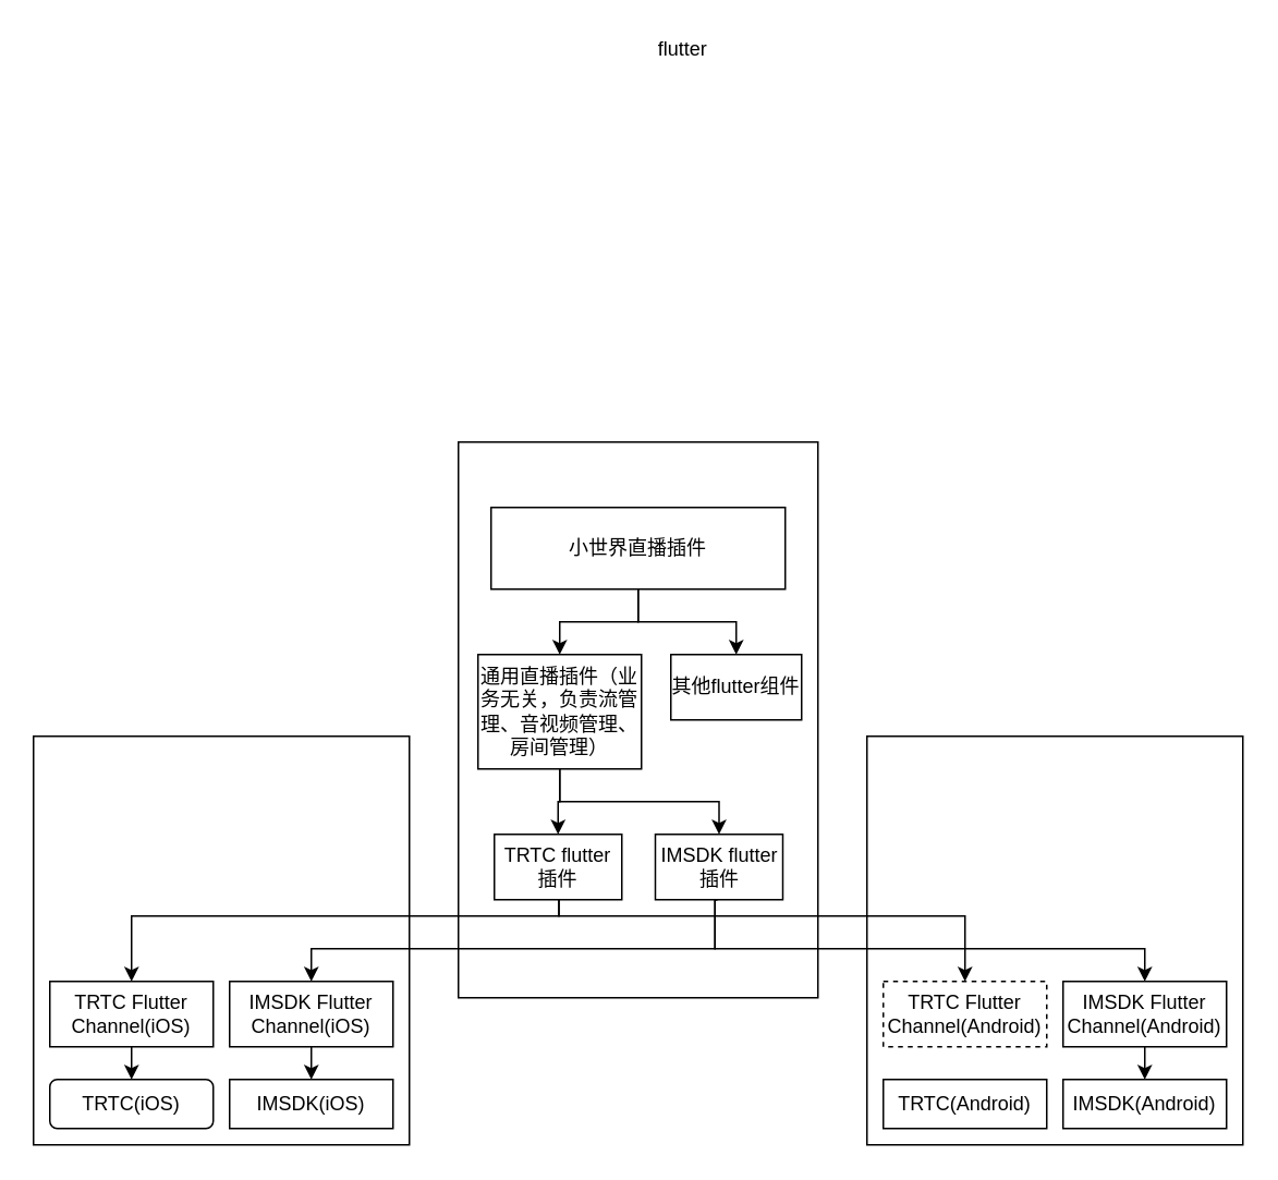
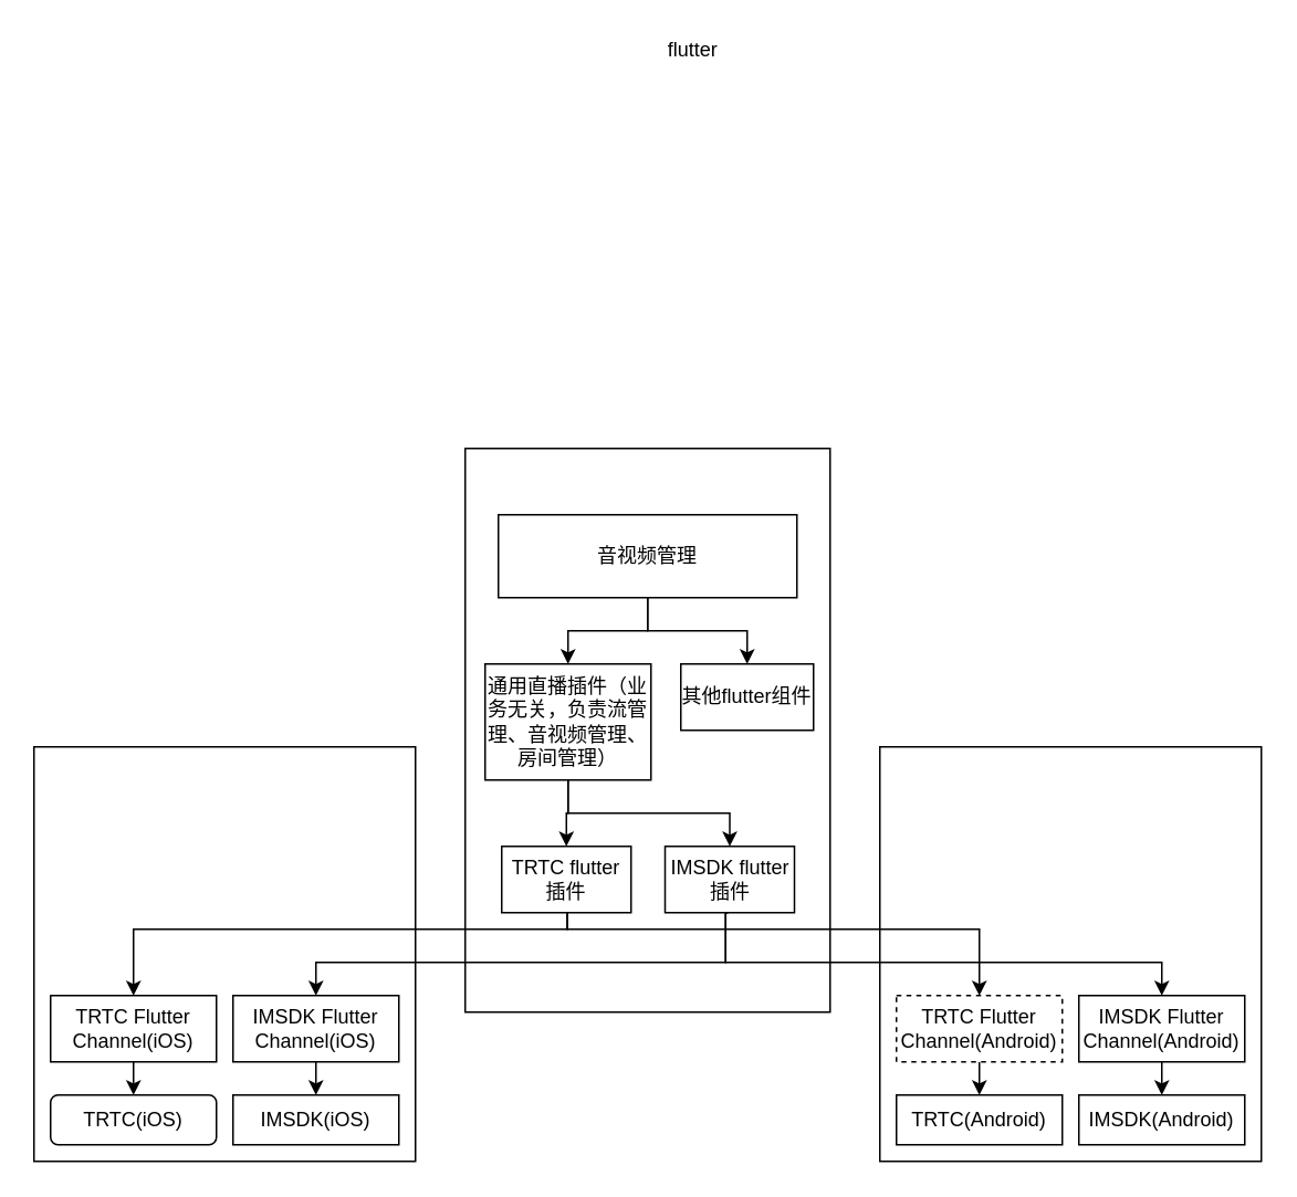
- <mxCell id="29" value="小世界直播插件" style="rounded=0;whiteSpace=wrap;html=1;" vertex="1" parent="1"><mxGeometry x="300" y="310" width="180" height="50" as="geometry" /></mxCell>
+ <mxCell id="29" value="音视频管理" style="rounded=0;whiteSpace=wrap;html=1;" vertex="1" parent="1"><mxGeometry x="300" y="310" width="180" height="50" as="geometry" /></mxCell>
+ <mxCell id="17" style="edgeStyle=orthogonalEdgeStyle;rounded=0;orthogonalLoop=1;jettySize=auto;html=1;exitX=0.5;exitY=1;exitDx=0;exitDy=0;entryX=0.5;entryY=0;entryDx=0;entryDy=0;" edge="1" source="18" target="16" parent="1"><mxGeometry relative="1" as="geometry" /></mxCell>
